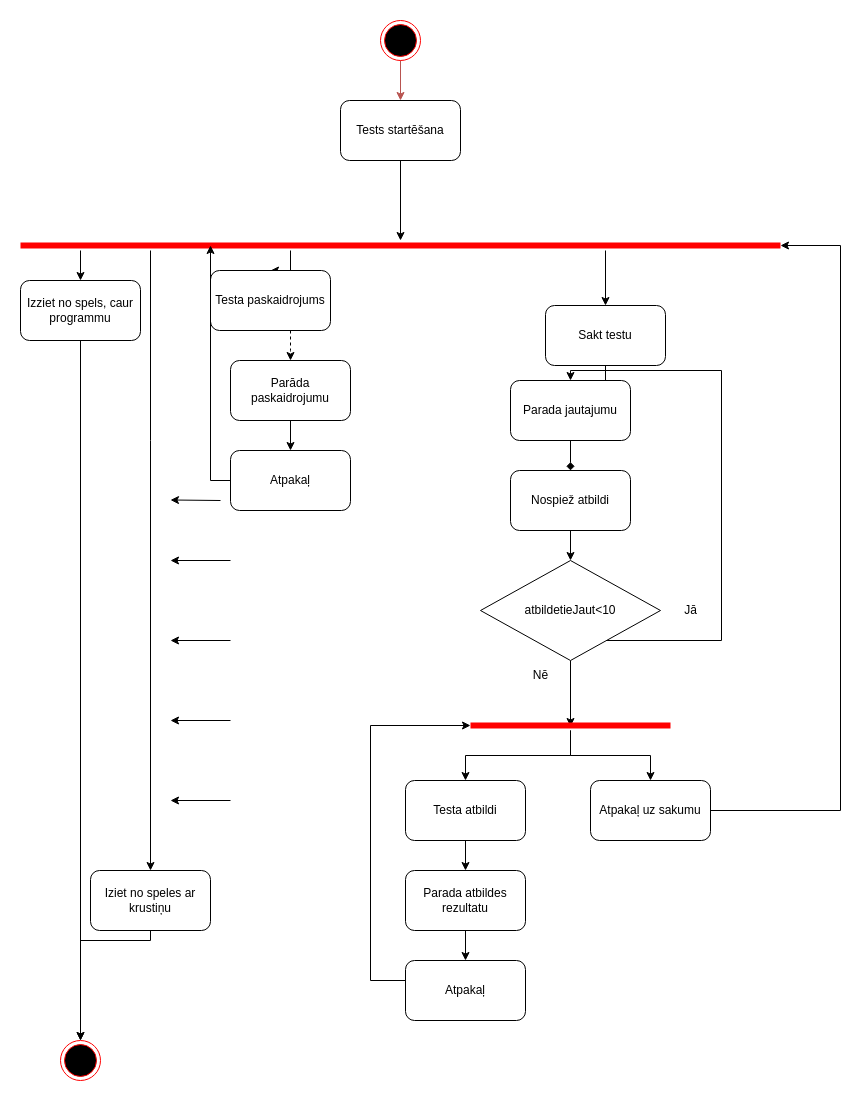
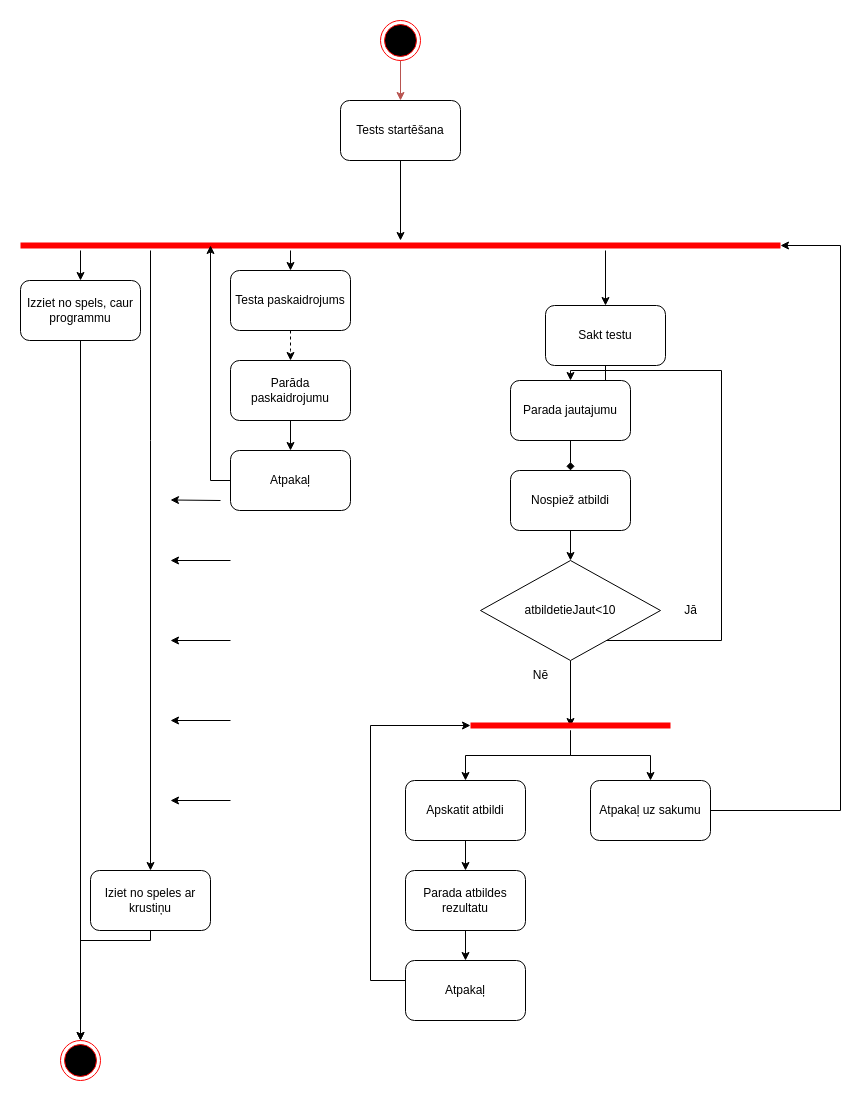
- <mxCell id="14" value="Testa paskaidrojums" style="rounded=1;whiteSpace=wrap;html=1;" vertex="1" parent="1"><mxGeometry x="210" y="270" width="120" height="60" as="geometry" /></mxCell>
+ <mxCell id="14" value="Testa paskaidrojums" style="rounded=1;whiteSpace=wrap;html=1;" vertex="1" parent="1"><mxGeometry x="230" y="270" width="120" height="60" as="geometry" /></mxCell>
- <mxCell id="34" value="Testa atbildi" style="rounded=1;whiteSpace=wrap;html=1;" vertex="1" parent="1"><mxGeometry x="405" y="780" width="120" height="60" as="geometry" /></mxCell>
+ <mxCell id="34" value="Apskatit atbildi" style="rounded=1;whiteSpace=wrap;html=1;" vertex="1" parent="1"><mxGeometry x="405" y="780" width="120" height="60" as="geometry" /></mxCell>
